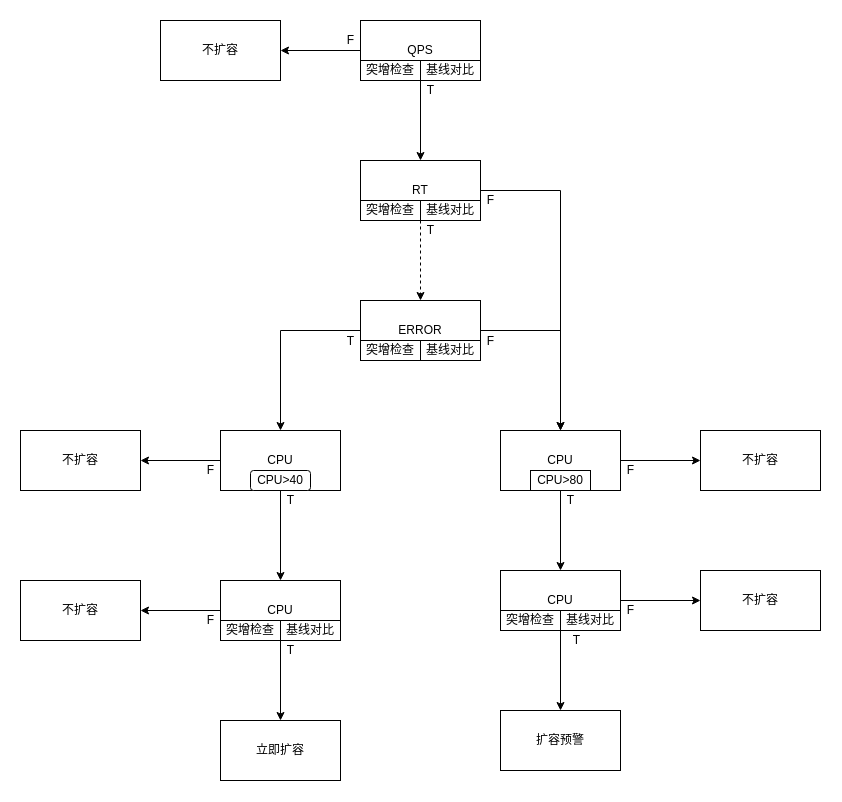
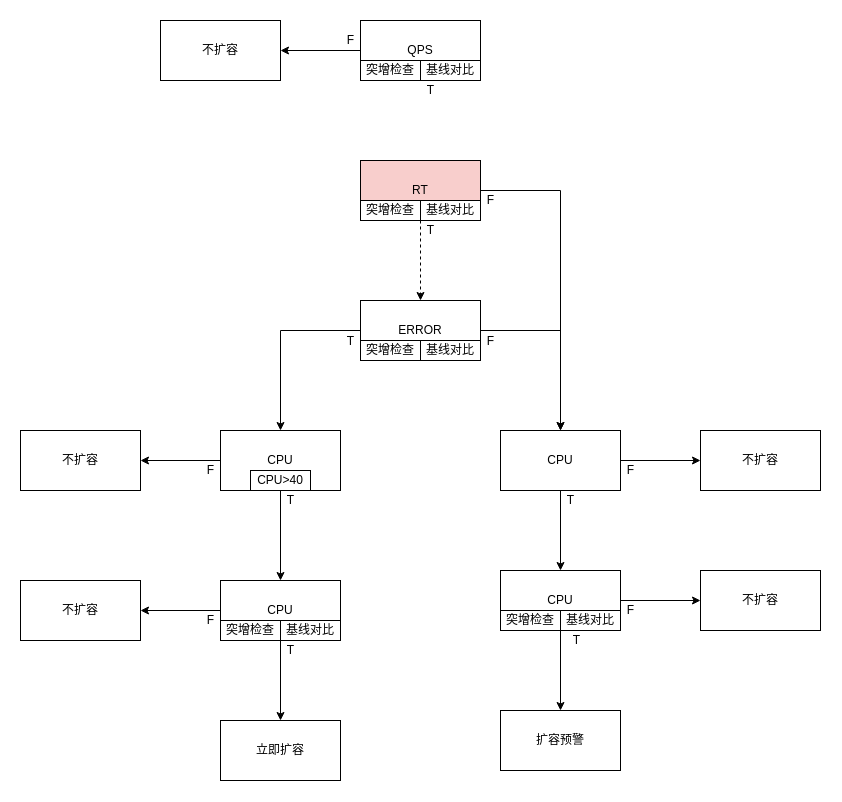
- <mxCell id="2" value="" style="edgeStyle=orthogonalEdgeStyle;rounded=0;orthogonalLoop=1;jettySize=auto;html=1;" edge="1" parent="1" source="4" target="8"><mxGeometry relative="1" as="geometry" /></mxCell>
- <mxCell id="8" value="RT" style="rounded=0;whiteSpace=wrap;html=1;" vertex="1" parent="1"><mxGeometry x="360" y="160" width="120" height="60" as="geometry" /></mxCell>
+ <mxCell id="8" value="RT" style="rounded=0;whiteSpace=wrap;html=1;fillColor=#f8cecc;" vertex="1" parent="1"><mxGeometry x="360" y="160" width="120" height="60" as="geometry" /></mxCell>
- <mxCell id="54" value="&lt;span&gt;CPU&amp;gt;40&lt;/span&gt;" style="whiteSpace=wrap;html=1;rounded=1;" vertex="1" parent="1"><mxGeometry x="250" y="470" width="60" height="20" as="geometry" /></mxCell>
+ <mxCell id="54" value="&lt;span&gt;CPU&amp;gt;40&lt;/span&gt;" style="rounded=0;whiteSpace=wrap;html=1;" vertex="1" parent="1"><mxGeometry x="250" y="470" width="60" height="20" as="geometry" /></mxCell>
- <mxCell id="55" value="&lt;span&gt;CPU&amp;gt;80&lt;/span&gt;" style="rounded=0;whiteSpace=wrap;html=1;" vertex="1" parent="1"><mxGeometry x="530" y="470" width="60" height="20" as="geometry" /></mxCell>
